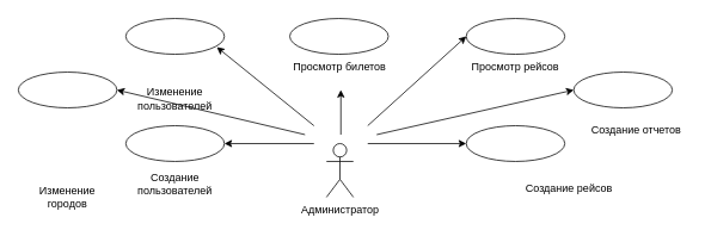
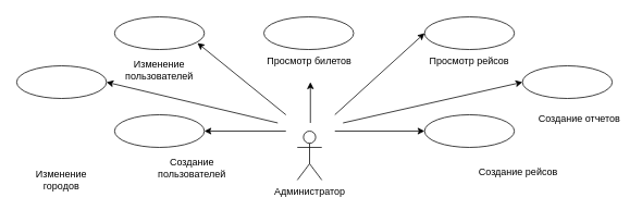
- <mxCell id="13" value="Изменение пользователей" style="text;html=1;strokeColor=none;fillColor=none;align=center;verticalAlign=middle;whiteSpace=wrap;rounded=0;" vertex="1" parent="1"><mxGeometry x="140" y="95" width="110" height="30" as="geometry" /></mxCell>
+ <mxCell id="13" value="Изменение пользователей" style="text;html=1;strokeColor=none;fillColor=none;align=center;verticalAlign=middle;whiteSpace=wrap;rounded=0;" vertex="1" parent="1"><mxGeometry x="140" y="70" width="110" height="30" as="geometry" /></mxCell>
- <mxCell id="10" value="Создание пользователей" style="text;html=1;strokeColor=none;fillColor=none;align=center;verticalAlign=middle;whiteSpace=wrap;rounded=0;" vertex="1" parent="1"><mxGeometry x="140" y="190" width="110" height="30" as="geometry" /></mxCell>
+ <mxCell id="10" value="Создание пользователей" style="text;html=1;strokeColor=none;fillColor=none;align=center;verticalAlign=middle;whiteSpace=wrap;rounded=0;" vertex="1" parent="1"><mxGeometry x="180" y="190" width="110" height="30" as="geometry" /></mxCell>
